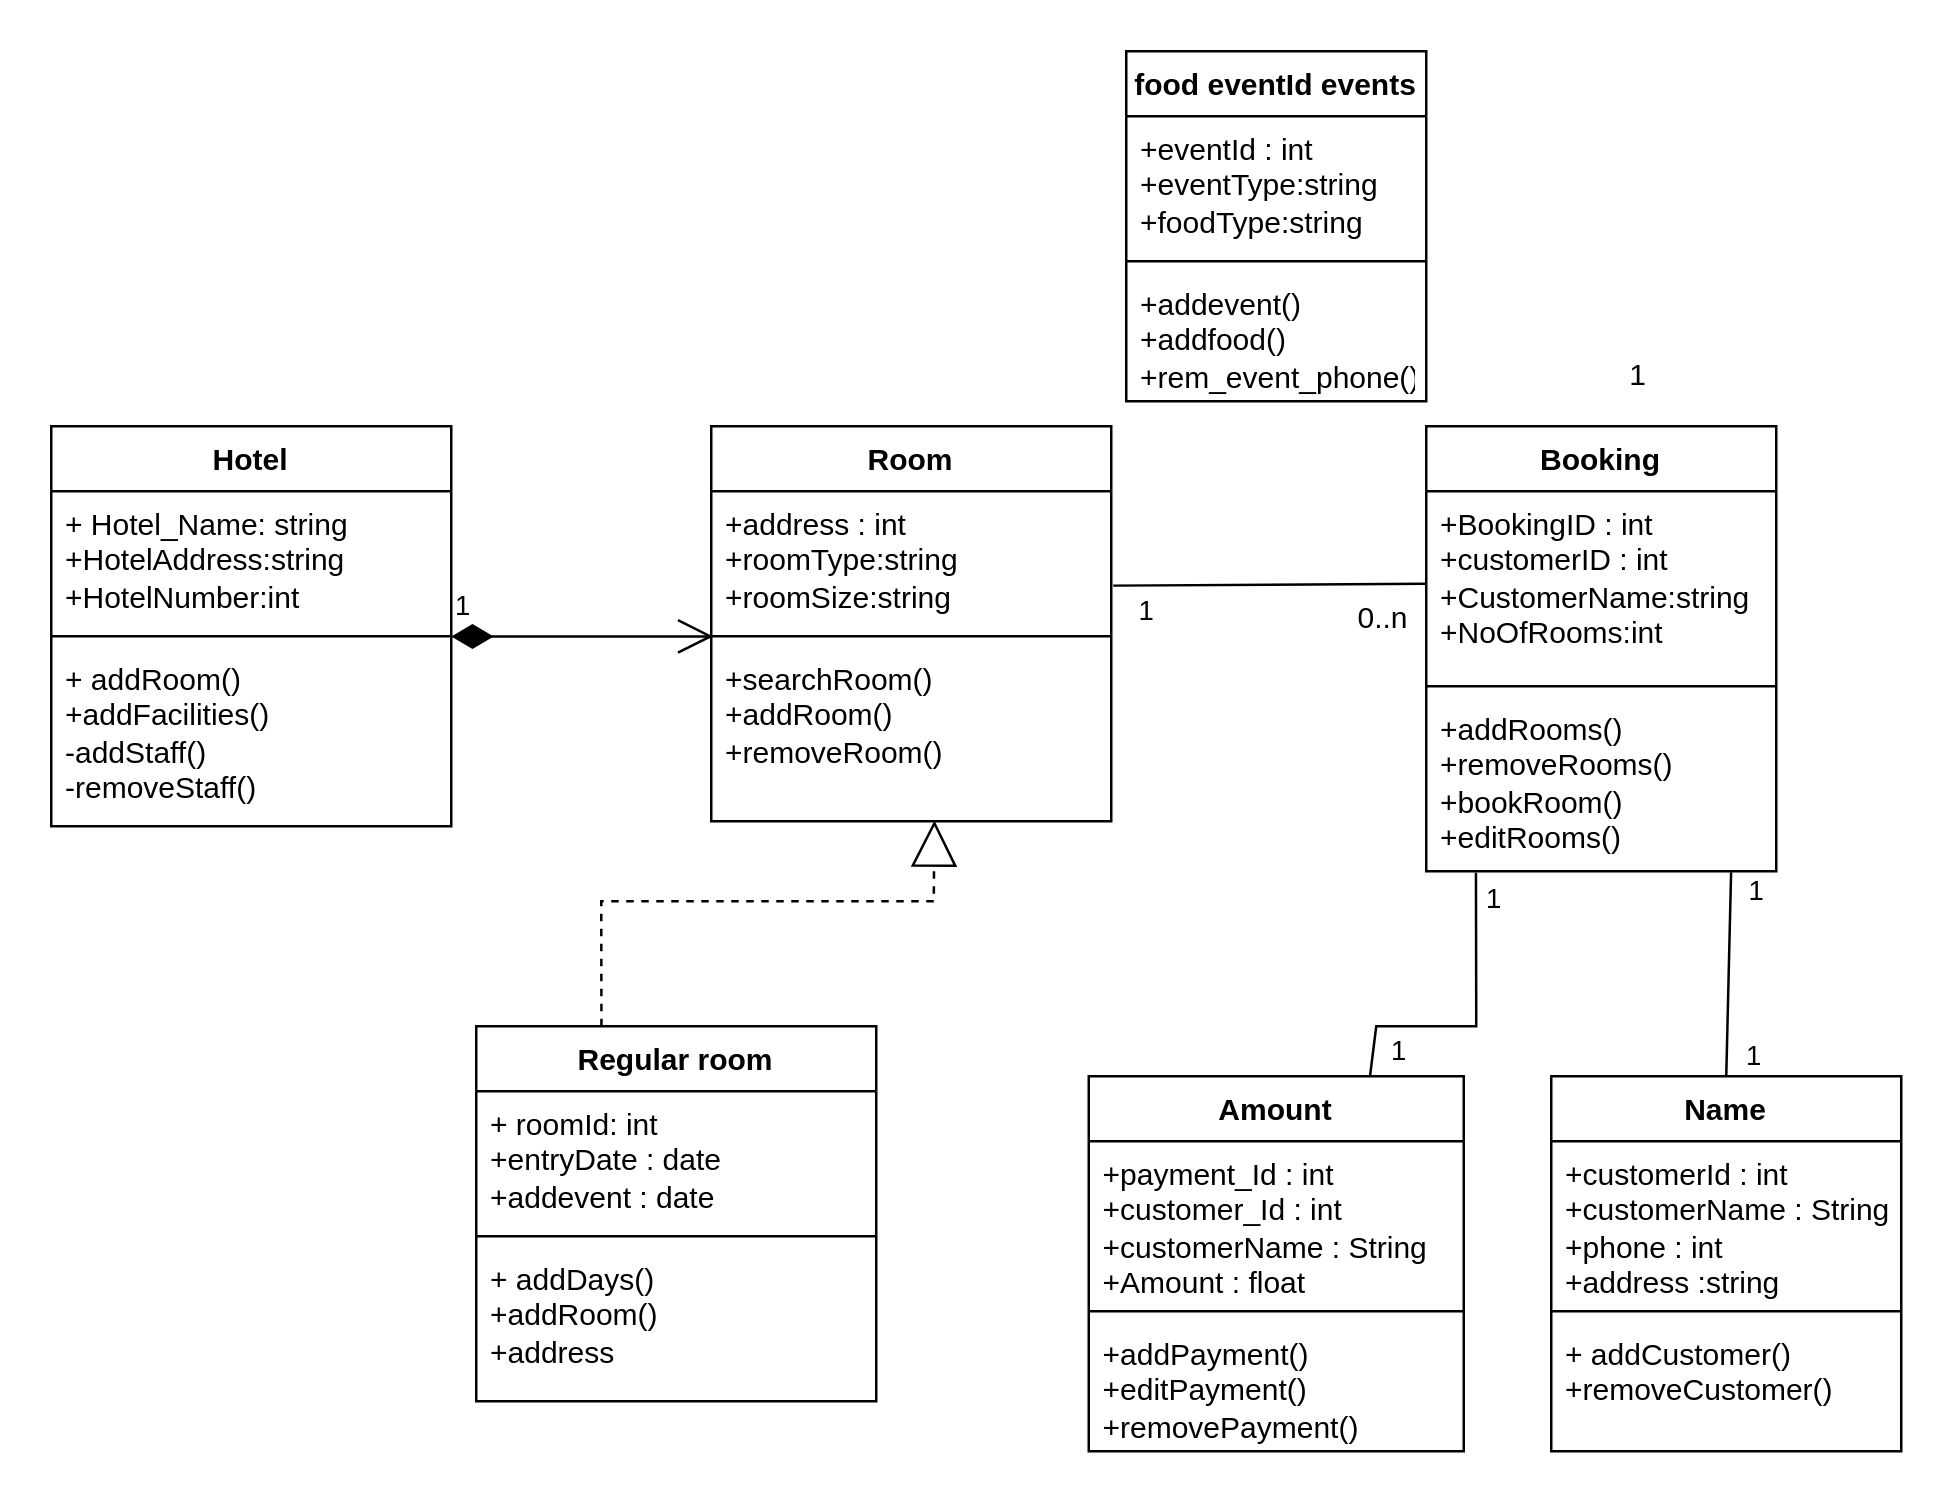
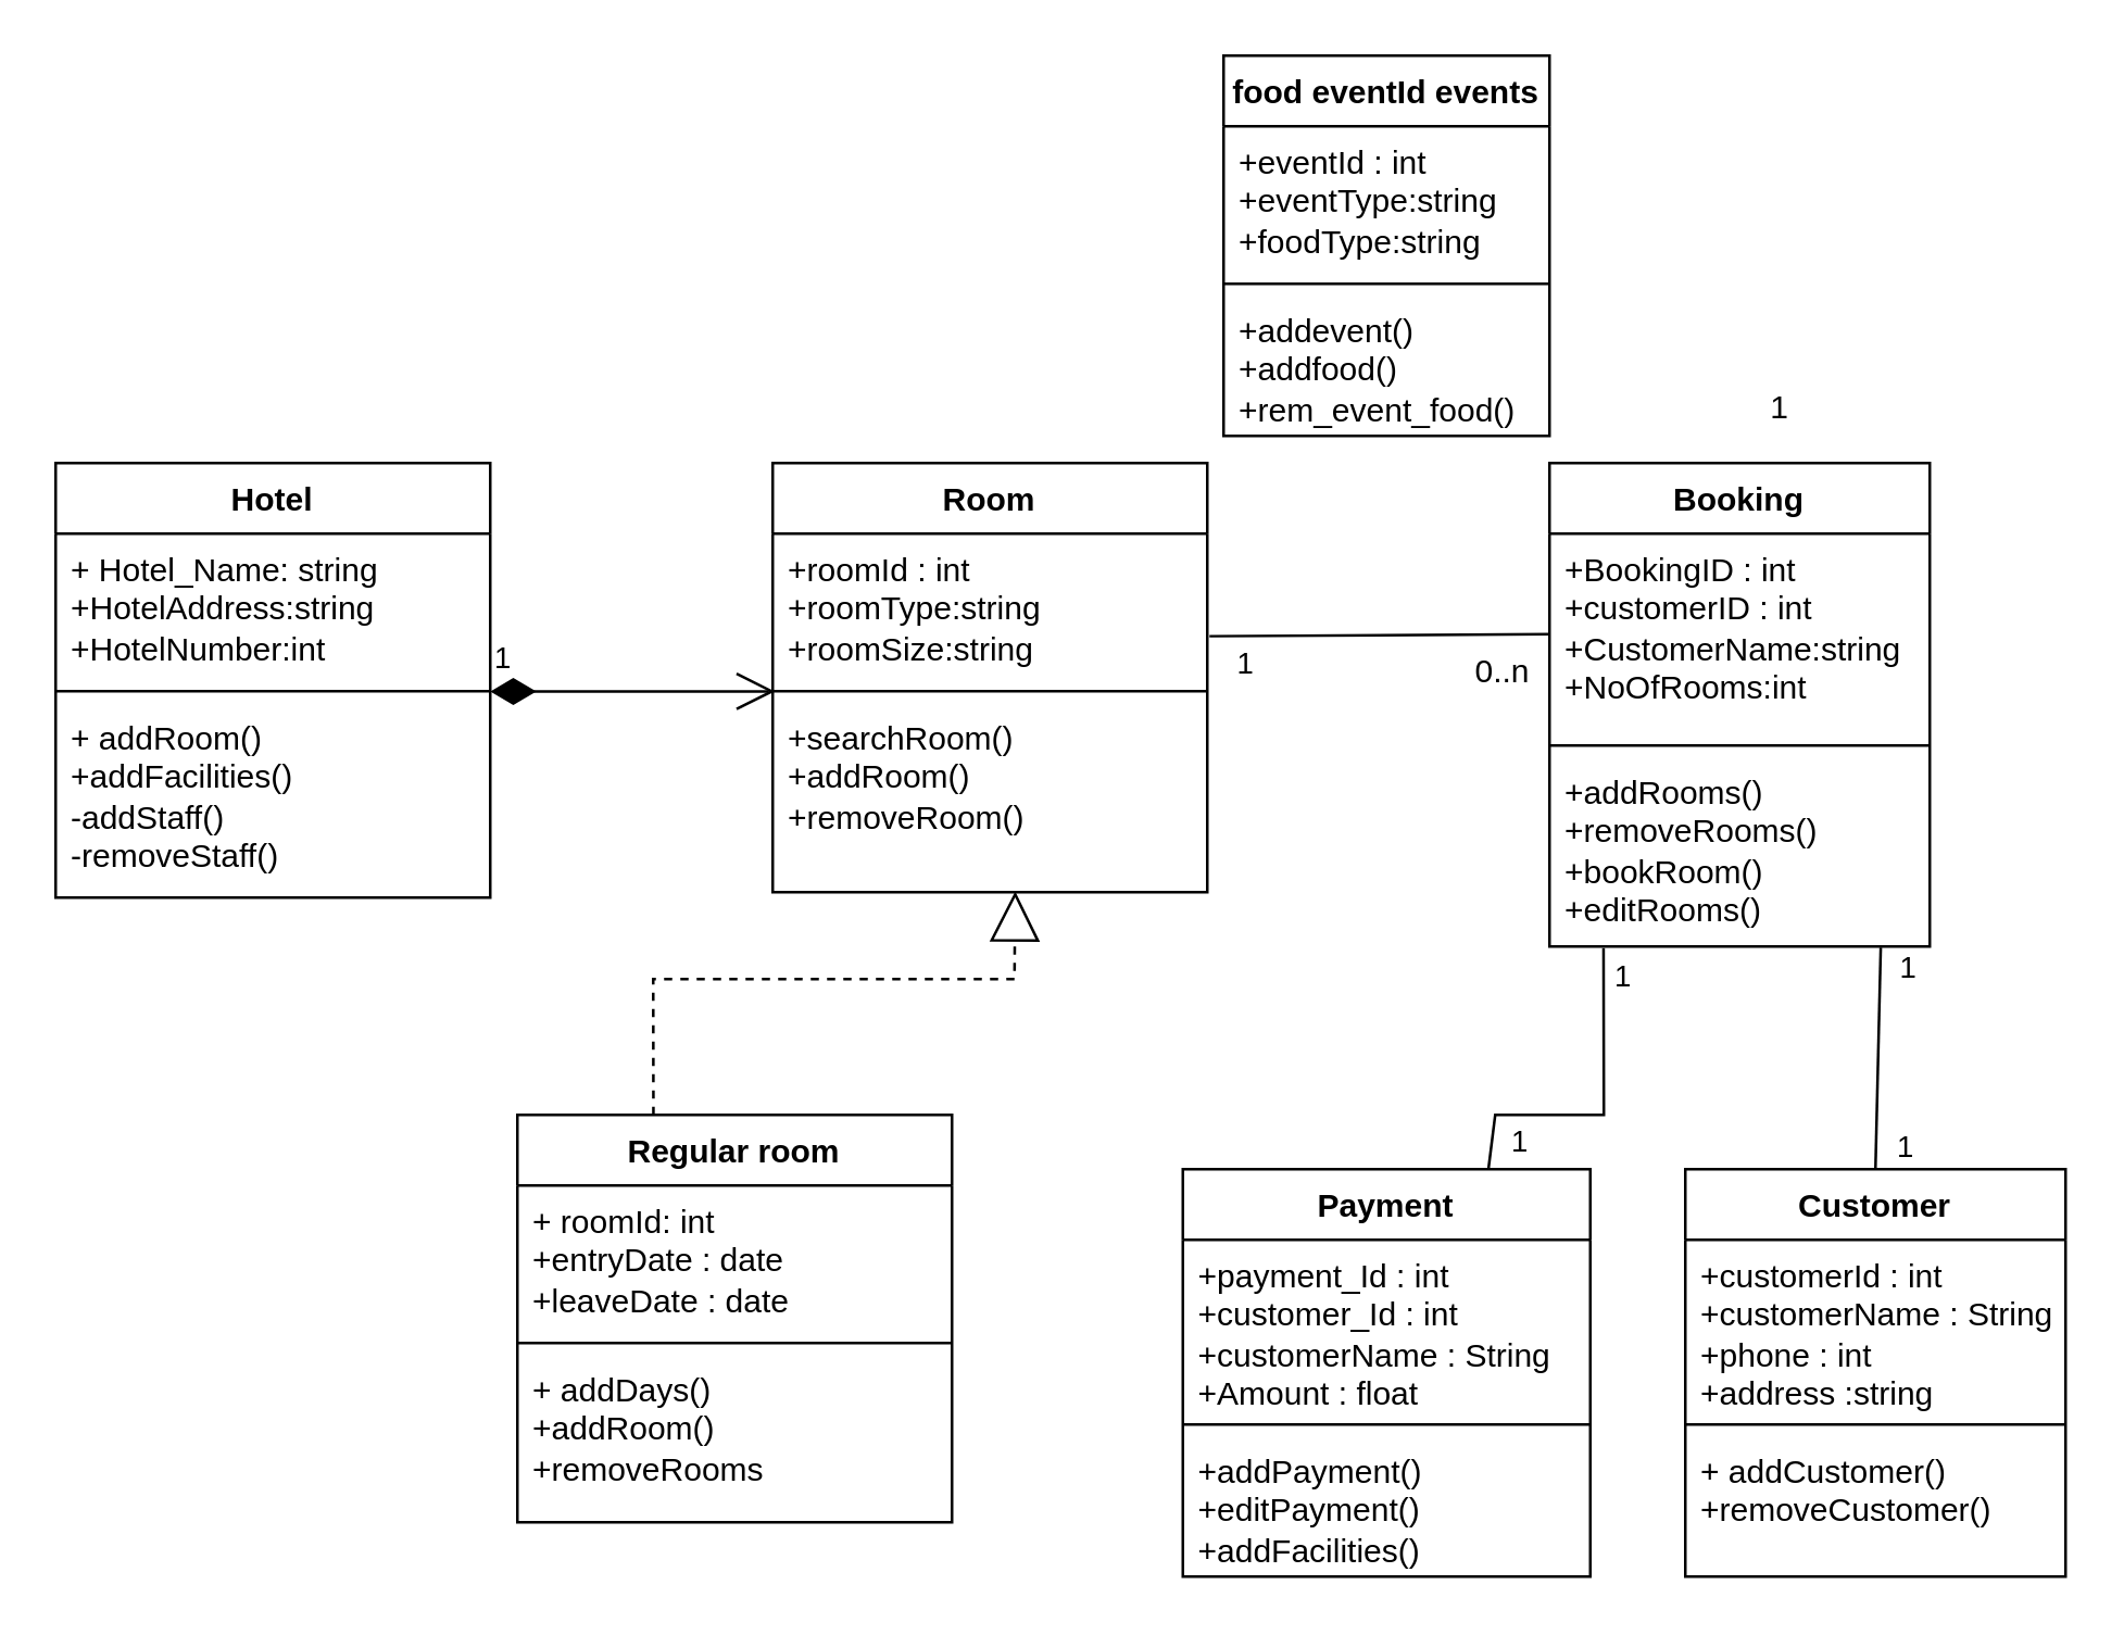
- <mxCell id="41" value="+addevent()&lt;br&gt;+addfood()&lt;br&gt;+rem_event_phone()" style="text;strokeColor=none;fillColor=none;align=left;verticalAlign=top;spacingLeft=4;spacingRight=4;overflow=hidden;rotatable=0;points=[[0,0.5],[1,0.5]];portConstraint=eastwest;whiteSpace=wrap;html=1;" parent="38" vertex="1"><mxGeometry y="88" width="120" height="52" as="geometry" /></mxCell>
+ <mxCell id="41" value="+addevent()&lt;br&gt;+addfood()&lt;br&gt;+rem_event_food()" style="text;strokeColor=none;fillColor=none;align=left;verticalAlign=top;spacingLeft=4;spacingRight=4;overflow=hidden;rotatable=0;points=[[0,0.5],[1,0.5]];portConstraint=eastwest;whiteSpace=wrap;html=1;" parent="38" vertex="1"><mxGeometry y="88" width="120" height="52" as="geometry" /></mxCell>
- <mxCell id="8" value="+address : int&lt;br&gt;+roomType:string&lt;br&gt;+roomSize:string" style="text;strokeColor=none;fillColor=none;align=left;verticalAlign=top;spacingLeft=4;spacingRight=4;overflow=hidden;rotatable=0;points=[[0,0.5],[1,0.5]];portConstraint=eastwest;whiteSpace=wrap;html=1;" parent="7" vertex="1"><mxGeometry y="26" width="160" height="54" as="geometry" /></mxCell>
+ <mxCell id="8" value="+roomId : int&lt;br&gt;+roomType:string&lt;br&gt;+roomSize:string" style="text;strokeColor=none;fillColor=none;align=left;verticalAlign=top;spacingLeft=4;spacingRight=4;overflow=hidden;rotatable=0;points=[[0,0.5],[1,0.5]];portConstraint=eastwest;whiteSpace=wrap;html=1;" parent="7" vertex="1"><mxGeometry y="26" width="160" height="54" as="geometry" /></mxCell>
- <mxCell id="30" value="Amount" style="swimlane;fontStyle=1;align=center;verticalAlign=top;childLayout=stackLayout;horizontal=1;startSize=26;horizontalStack=0;resizeParent=1;resizeParentMax=0;resizeLast=0;collapsible=1;marginBottom=0;whiteSpace=wrap;html=1;" parent="1" vertex="1"><mxGeometry x="435" y="430" width="150" height="150" as="geometry" /></mxCell>
+ <mxCell id="30" value="Payment" style="swimlane;fontStyle=1;align=center;verticalAlign=top;childLayout=stackLayout;horizontal=1;startSize=26;horizontalStack=0;resizeParent=1;resizeParentMax=0;resizeLast=0;collapsible=1;marginBottom=0;whiteSpace=wrap;html=1;" parent="1" vertex="1"><mxGeometry x="435" y="430" width="150" height="150" as="geometry" /></mxCell>
- <mxCell id="34" value="Name" style="swimlane;fontStyle=1;align=center;verticalAlign=top;childLayout=stackLayout;horizontal=1;startSize=26;horizontalStack=0;resizeParent=1;resizeParentMax=0;resizeLast=0;collapsible=1;marginBottom=0;whiteSpace=wrap;html=1;" parent="1" vertex="1"><mxGeometry x="620" y="430" width="140" height="150" as="geometry" /></mxCell>
+ <mxCell id="34" value="Customer" style="swimlane;fontStyle=1;align=center;verticalAlign=top;childLayout=stackLayout;horizontal=1;startSize=26;horizontalStack=0;resizeParent=1;resizeParentMax=0;resizeLast=0;collapsible=1;marginBottom=0;whiteSpace=wrap;html=1;" parent="1" vertex="1"><mxGeometry x="620" y="430" width="140" height="150" as="geometry" /></mxCell>
- <mxCell id="13" value="+ roomId: int&lt;br&gt;+entryDate : date&lt;br&gt;+addevent : date" style="text;strokeColor=none;fillColor=none;align=left;verticalAlign=top;spacingLeft=4;spacingRight=4;overflow=hidden;rotatable=0;points=[[0,0.5],[1,0.5]];portConstraint=eastwest;whiteSpace=wrap;html=1;" parent="12" vertex="1"><mxGeometry y="26" width="160" height="54" as="geometry" /></mxCell>
+ <mxCell id="13" value="+ roomId: int&lt;br&gt;+entryDate : date&lt;br&gt;+leaveDate : date" style="text;strokeColor=none;fillColor=none;align=left;verticalAlign=top;spacingLeft=4;spacingRight=4;overflow=hidden;rotatable=0;points=[[0,0.5],[1,0.5]];portConstraint=eastwest;whiteSpace=wrap;html=1;" parent="12" vertex="1"><mxGeometry y="26" width="160" height="54" as="geometry" /></mxCell>
- <mxCell id="15" value="+ addDays()&lt;br&gt;+addRoom()&lt;br&gt;+address" style="text;strokeColor=none;fillColor=none;align=left;verticalAlign=top;spacingLeft=4;spacingRight=4;overflow=hidden;rotatable=0;points=[[0,0.5],[1,0.5]];portConstraint=eastwest;whiteSpace=wrap;html=1;" parent="12" vertex="1"><mxGeometry y="88" width="160" height="62" as="geometry" /></mxCell>
+ <mxCell id="15" value="+ addDays()&lt;br&gt;+addRoom()&lt;br&gt;+removeRooms" style="text;strokeColor=none;fillColor=none;align=left;verticalAlign=top;spacingLeft=4;spacingRight=4;overflow=hidden;rotatable=0;points=[[0,0.5],[1,0.5]];portConstraint=eastwest;whiteSpace=wrap;html=1;" parent="12" vertex="1"><mxGeometry y="88" width="160" height="62" as="geometry" /></mxCell>
- <mxCell id="33" value="+addPayment()&lt;br&gt;+editPayment()&lt;br&gt;+removePayment()" style="text;strokeColor=none;fillColor=none;align=left;verticalAlign=top;spacingLeft=4;spacingRight=4;overflow=hidden;rotatable=0;points=[[0,0.5],[1,0.5]];portConstraint=eastwest;whiteSpace=wrap;html=1;" parent="30" vertex="1"><mxGeometry y="98" width="150" height="52" as="geometry" /></mxCell>
+ <mxCell id="33" value="+addPayment()&lt;br&gt;+editPayment()&lt;br&gt;+addFacilities()" style="text;strokeColor=none;fillColor=none;align=left;verticalAlign=top;spacingLeft=4;spacingRight=4;overflow=hidden;rotatable=0;points=[[0,0.5],[1,0.5]];portConstraint=eastwest;whiteSpace=wrap;html=1;" parent="30" vertex="1"><mxGeometry y="98" width="150" height="52" as="geometry" /></mxCell>
